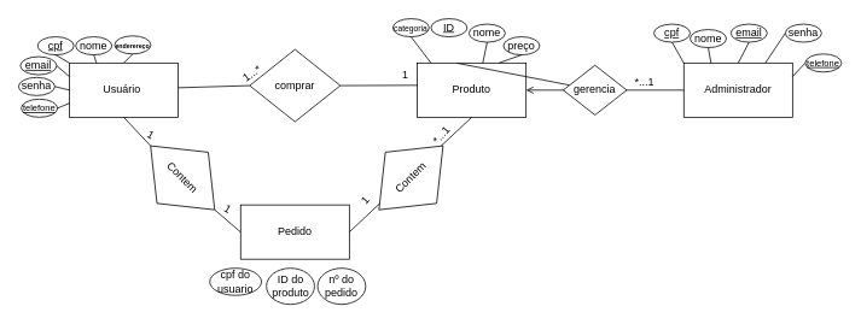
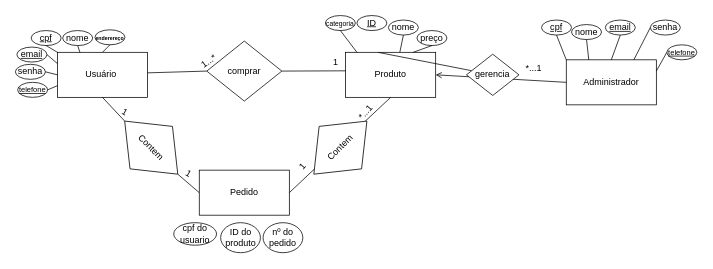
- <mxCell id="25" value="Administrador" style="rounded=0;whiteSpace=wrap;html=1;" vertex="1" parent="1"><mxGeometry x="754" y="69" width="120" height="60" as="geometry" /></mxCell>
+ <mxCell id="25" value="Administrador" style="rounded=0;whiteSpace=wrap;html=1;" vertex="1" parent="1"><mxGeometry x="754" y="79" width="120" height="60" as="geometry" /></mxCell>
